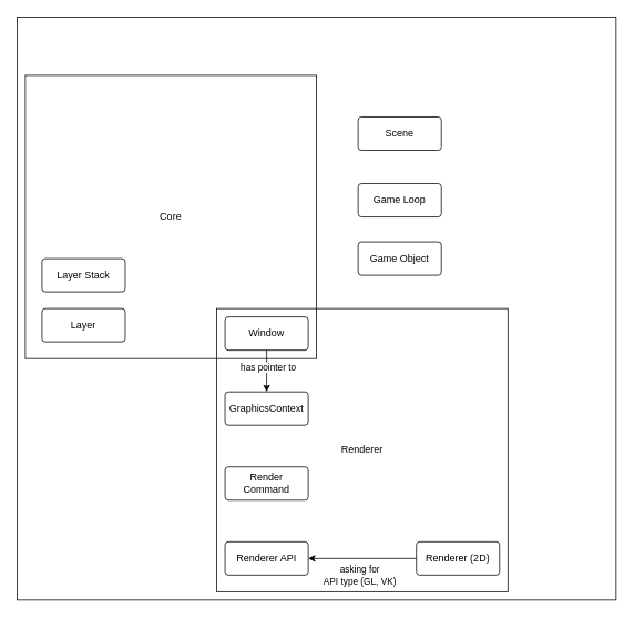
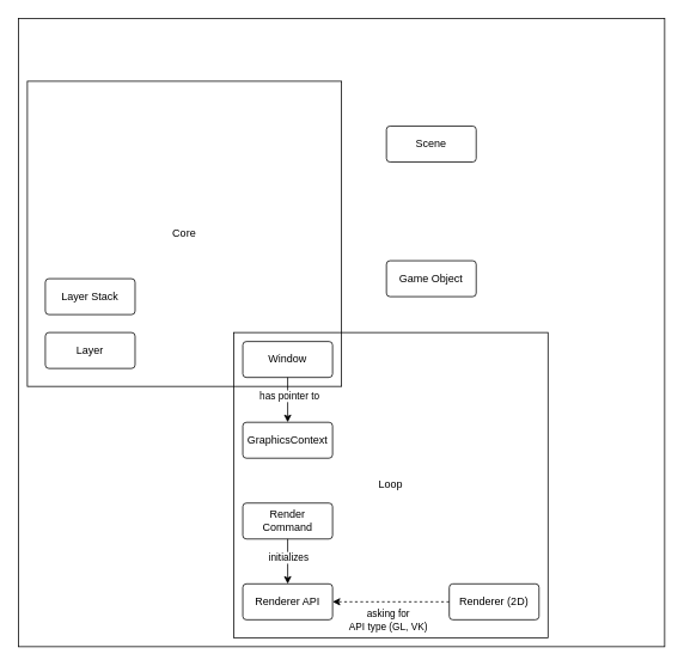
- <mxCell id="20" value="Game Loop" style="rounded=1;arcSize=10;whiteSpace=wrap;html=1;align=center;fillColor=none;" parent="1" vertex="1"><mxGeometry x="430" y="220" width="100" height="40" as="geometry" /></mxCell>
- <mxCell id="17" value="Renderer" style="rounded=0;whiteSpace=wrap;html=1;fillColor=none;" parent="1" vertex="1"><mxGeometry x="260" y="370" width="350" height="340" as="geometry" /></mxCell>
+ <mxCell id="17" value="Loop" style="rounded=0;whiteSpace=wrap;html=1;fillColor=none;" parent="1" vertex="1"><mxGeometry x="260" y="370" width="350" height="340" as="geometry" /></mxCell>
+ <mxCell id="11" value="" style="endArrow=classic;html=1;" parent="1" source="7" target="4" edge="1"><mxGeometry width="50" height="50" relative="1" as="geometry"><mxPoint x="170" y="690" as="sourcePoint" /><mxPoint x="220" y="640" as="targetPoint" /></mxGeometry></mxCell>
+ <mxCell id="12" value="initializes" style="edgeLabel;html=1;align=center;verticalAlign=middle;resizable=0;points=[];" parent="11" vertex="1" connectable="0"><mxGeometry x="-0.457" y="-1" relative="1" as="geometry"><mxPoint x="1" y="6" as="offset" /></mxGeometry></mxCell>
- <mxCell id="13" value="" style="endArrow=classic;html=1;dashed=0;" parent="1" source="5" target="4" edge="1"><mxGeometry width="50" height="50" relative="1" as="geometry"><mxPoint x="170" y="690" as="sourcePoint" /><mxPoint x="220" y="640" as="targetPoint" /></mxGeometry></mxCell>
+ <mxCell id="13" value="" style="endArrow=classic;html=1;dashed=1;" parent="1" source="5" target="4" edge="1"><mxGeometry width="50" height="50" relative="1" as="geometry"><mxPoint x="170" y="690" as="sourcePoint" /><mxPoint x="220" y="640" as="targetPoint" /></mxGeometry></mxCell>
